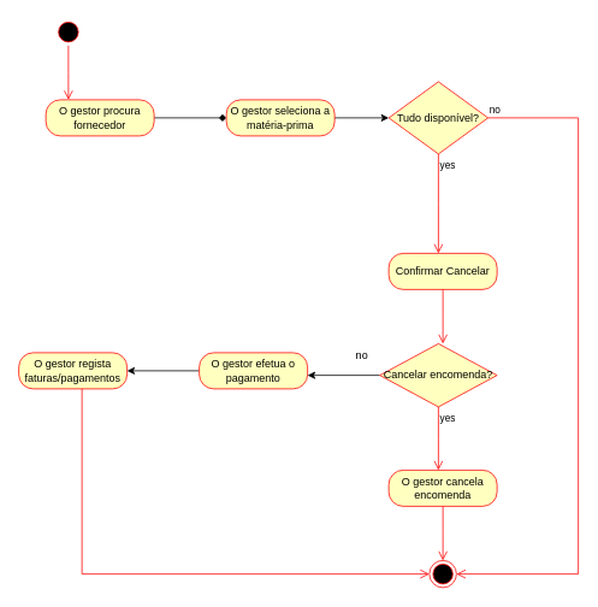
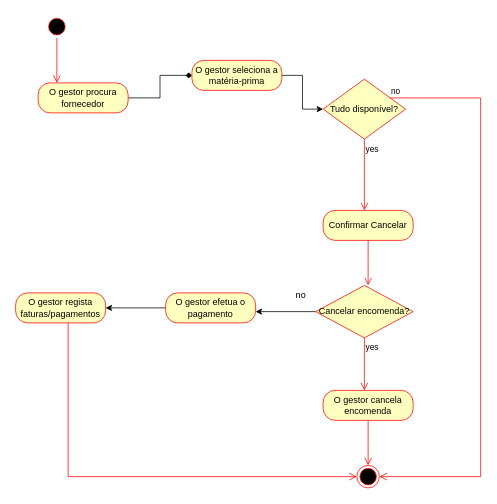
- <mxCell id="7" value="O gestor seleciona a matéria-prima" style="rounded=1;whiteSpace=wrap;html=1;arcSize=40;fontColor=#000000;fillColor=#ffffc0;strokeColor=#ff0000;" vertex="1" parent="1"><mxGeometry x="250" y="110" width="120" height="40" as="geometry" /></mxCell>
+ <mxCell id="7" value="O gestor seleciona a matéria-prima" style="rounded=1;whiteSpace=wrap;html=1;arcSize=40;fontColor=#000000;fillColor=#ffffc0;strokeColor=#ff0000;" vertex="1" parent="1"><mxGeometry x="255" y="80" width="120" height="40" as="geometry" /></mxCell>
- <mxCell id="8" value="Tudo disponível?" style="rhombus;whiteSpace=wrap;html=1;fontColor=#000000;fillColor=#ffffc0;strokeColor=#ff0000;" vertex="1" parent="1"><mxGeometry x="430" y="90" width="110" height="80" as="geometry" /></mxCell>
+ <mxCell id="8" value="Tudo disponível?" style="rhombus;whiteSpace=wrap;html=1;fontColor=#000000;fillColor=#ffffc0;strokeColor=#ff0000;" vertex="1" parent="1"><mxGeometry x="430" y="105" width="110" height="80" as="geometry" /></mxCell>
